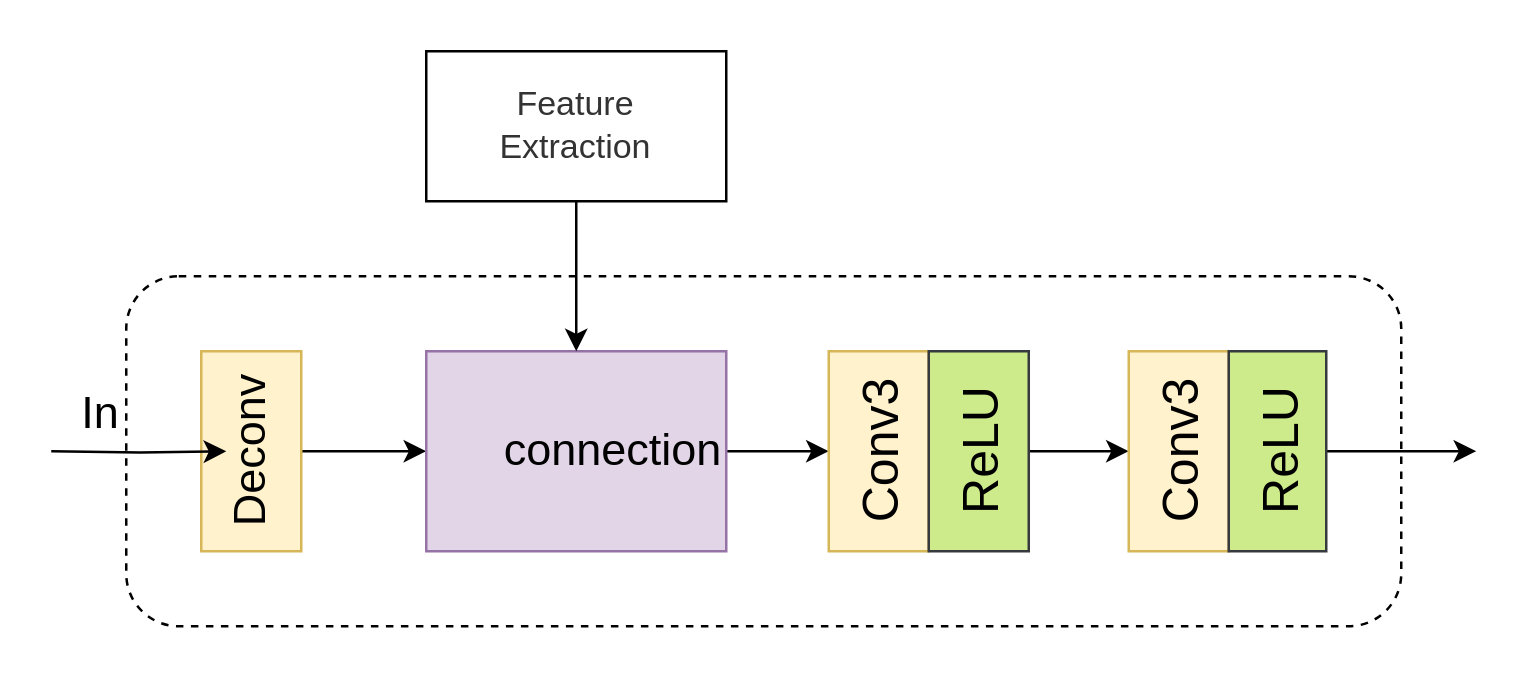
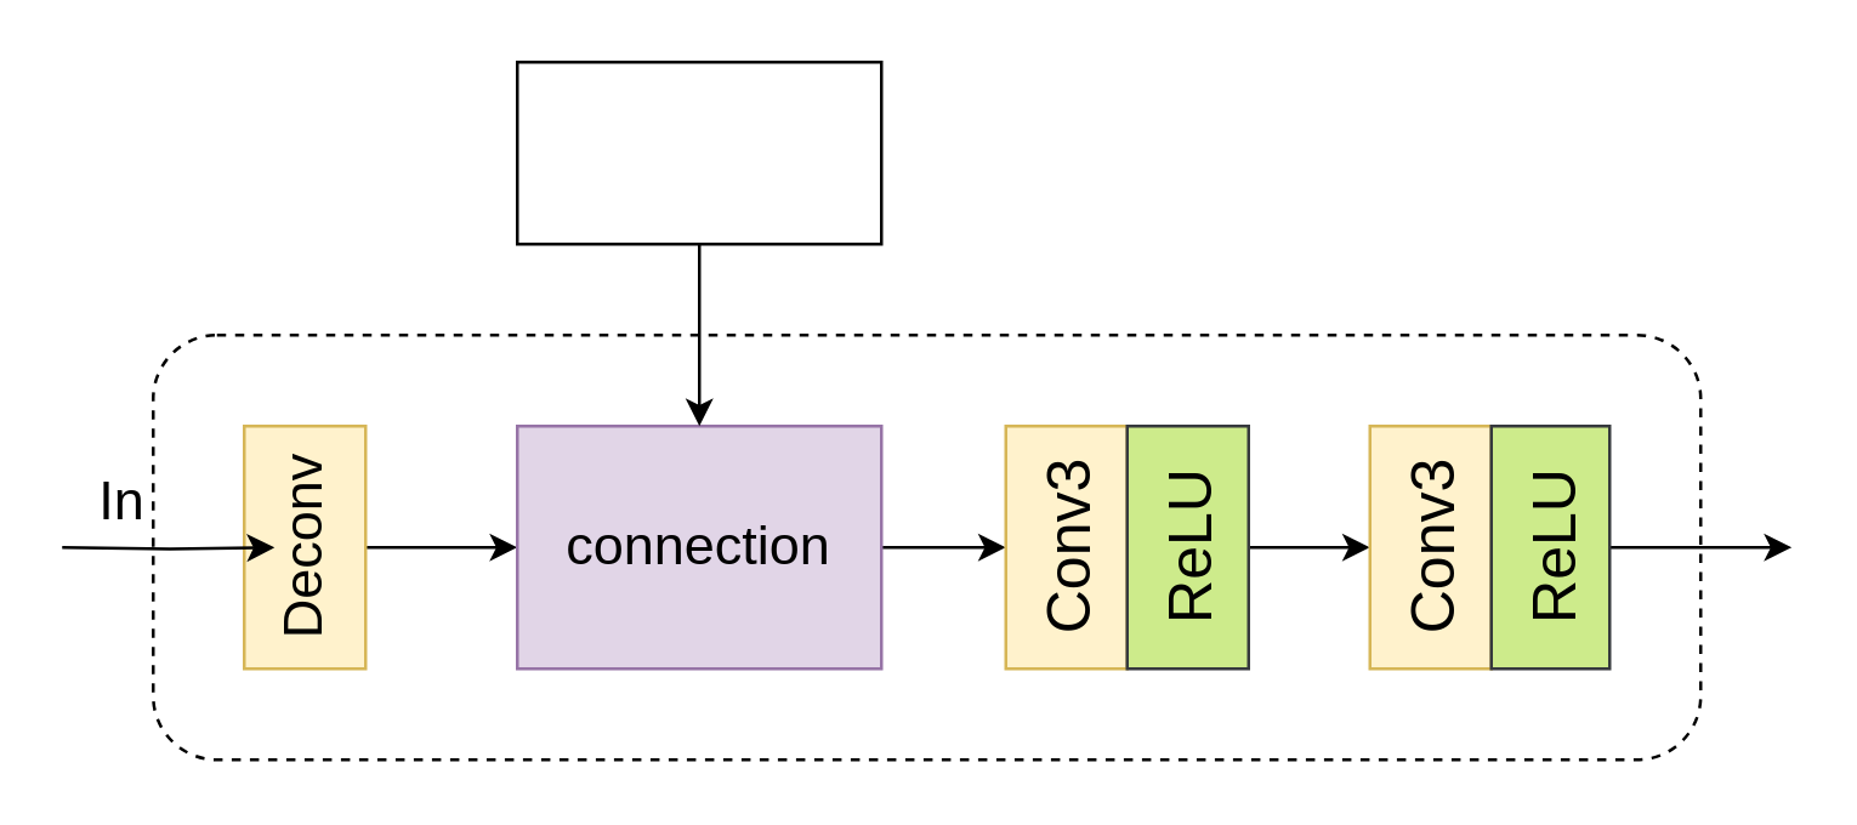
- <mxCell id="23" value="&lt;span style=&quot;color: rgb(51 , 51 , 51) ; font-family: &amp;#34;arial&amp;#34; , &amp;#34;microsoft yahei&amp;#34; , &amp;#34;\\5fae软雅黑&amp;#34; , &amp;#34;\\5b8b体&amp;#34; , &amp;#34;malgun gothic&amp;#34; , &amp;#34;meiryo&amp;#34; , sans-serif ; font-size: 13.6px ; line-height: 16.8px ; text-align: left ; background-color: rgb(255 , 255 , 255)&quot;&gt;Feature Extraction&lt;/span&gt;" style="text;html=1;strokeColor=none;fillColor=none;align=center;verticalAlign=middle;whiteSpace=wrap;rounded=0;" parent="1" vertex="1"><mxGeometry x="180" y="25" width="100" height="50" as="geometry" /></mxCell>
- <mxCell id="8" value="&lt;span style=&quot;font-size: 18px&quot;&gt;connection&lt;/span&gt;" style="text;html=1;strokeColor=none;fillColor=none;align=center;verticalAlign=middle;whiteSpace=wrap;rounded=0;" parent="1" vertex="1"><mxGeometry x="210" y="165" width="70" height="30" as="geometry" /></mxCell>
+ <mxCell id="8" value="&lt;span style=&quot;font-size: 18px&quot;&gt;connection&lt;/span&gt;" style="text;html=1;strokeColor=none;fillColor=none;align=center;verticalAlign=middle;whiteSpace=wrap;rounded=0;" parent="1" vertex="1"><mxGeometry x="195" y="165" width="70" height="30" as="geometry" /></mxCell>
